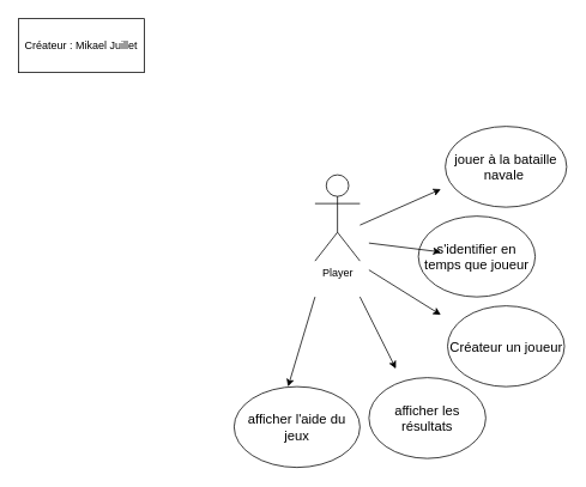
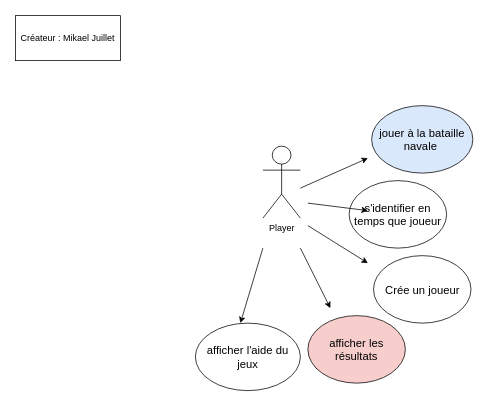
- <mxCell id="3" value="jouer à la bataille navale&amp;nbsp;" style="ellipse;whiteSpace=wrap;html=1;fontSize=15;" parent="1" vertex="1"><mxGeometry x="495" y="140" width="135" height="90" as="geometry" /></mxCell>
+ <mxCell id="3" value="jouer à la bataille navale&amp;nbsp;" style="ellipse;whiteSpace=wrap;html=1;fontSize=15;fillColor=#dae8fc;" parent="1" vertex="1"><mxGeometry x="495" y="140" width="135" height="90" as="geometry" /></mxCell>
- <mxCell id="5" value="Créateur un joueur" style="ellipse;whiteSpace=wrap;html=1;fontSize=15;" parent="1" vertex="1"><mxGeometry x="497.5" y="340" width="130" height="90" as="geometry" /></mxCell>
+ <mxCell id="5" value="Crée un joueur" style="ellipse;whiteSpace=wrap;html=1;fontSize=15;" parent="1" vertex="1"><mxGeometry x="497.5" y="340" width="130" height="90" as="geometry" /></mxCell>
- <mxCell id="6" value="afficher les résultats" style="ellipse;whiteSpace=wrap;html=1;fontSize=15;" parent="1" vertex="1"><mxGeometry x="410" y="420" width="130" height="90" as="geometry" /></mxCell>
+ <mxCell id="6" value="afficher les résultats" style="ellipse;whiteSpace=wrap;html=1;fontSize=15;fillColor=#f8cecc;" parent="1" vertex="1"><mxGeometry x="410" y="420" width="130" height="90" as="geometry" /></mxCell>
